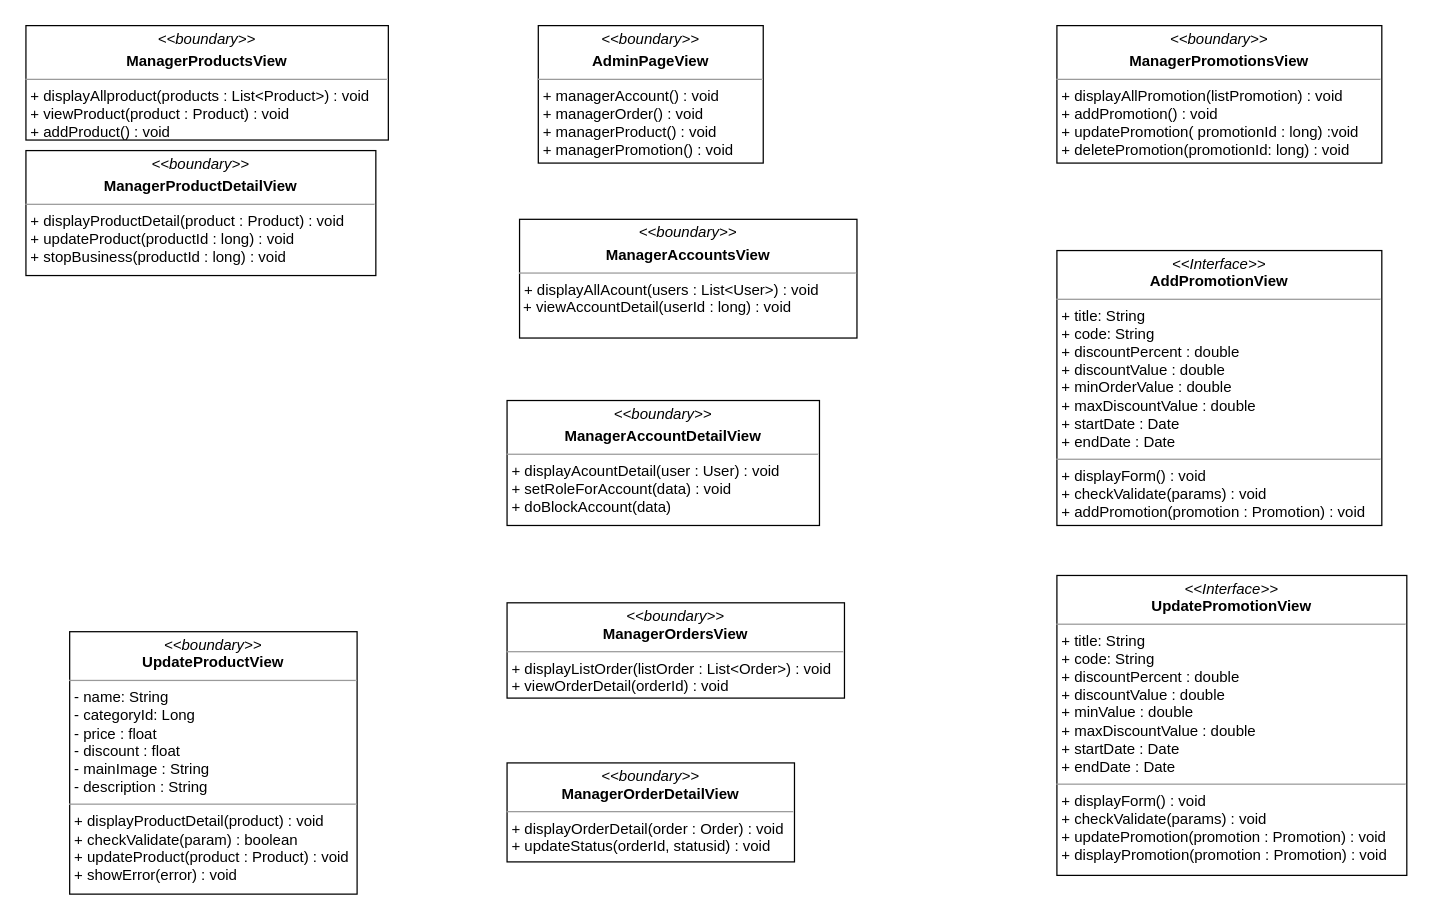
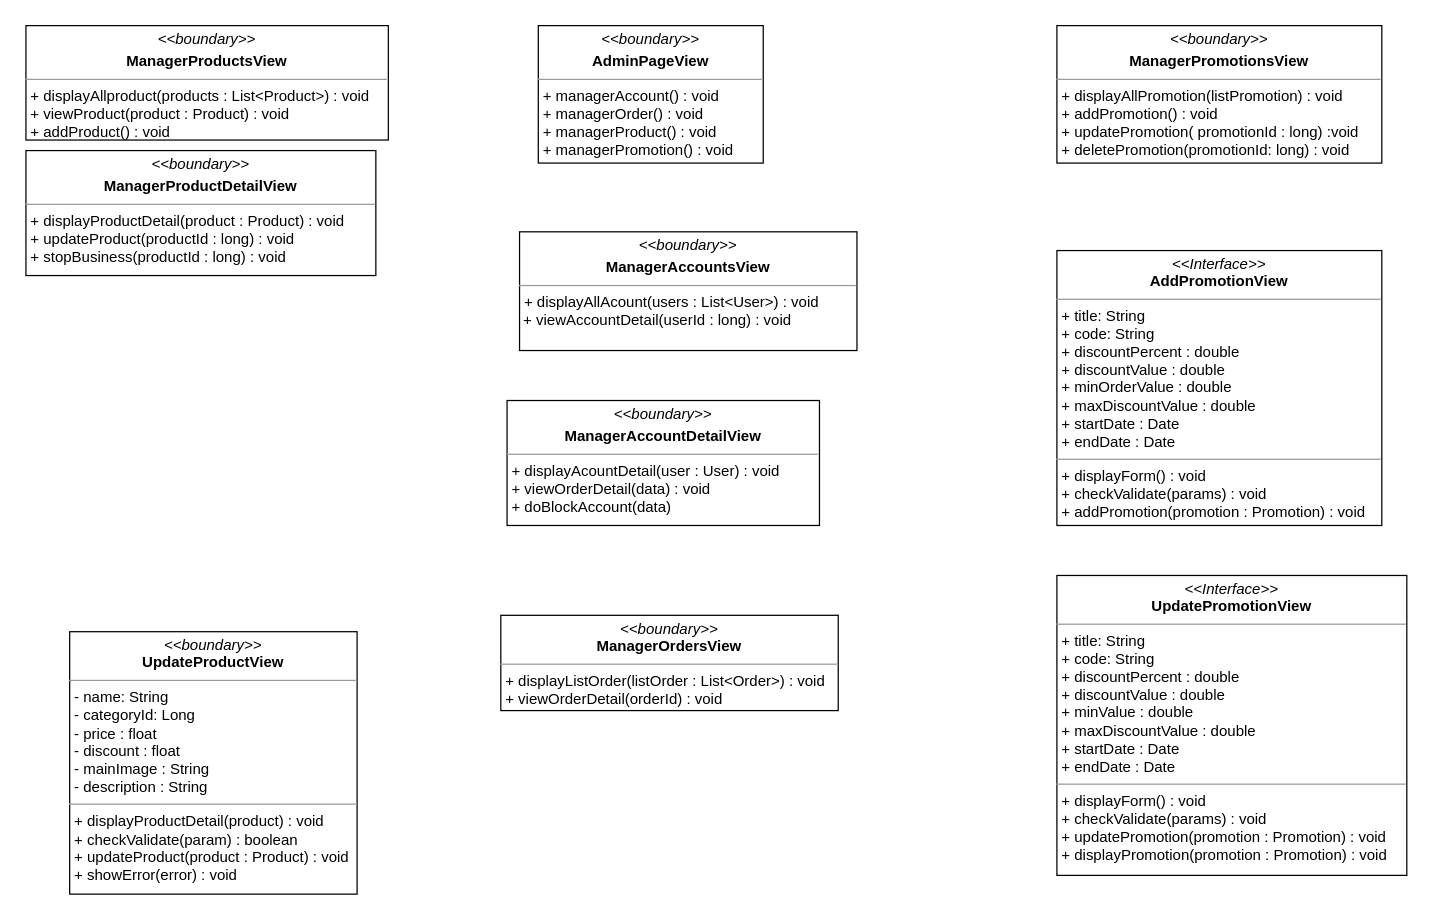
- <mxCell id="3" value="&lt;p style=&quot;margin: 0px ; margin-top: 4px ; text-align: center&quot;&gt;&lt;i&gt;&amp;lt;&amp;lt;boundary&amp;gt;&amp;gt;&lt;/i&gt;&lt;/p&gt;&lt;p style=&quot;margin: 0px ; margin-top: 4px ; text-align: center&quot;&gt;&lt;b&gt;ManagerAccountsView&lt;/b&gt;&lt;/p&gt;&lt;hr size=&quot;1&quot;&gt;&lt;p style=&quot;margin: 0px ; margin-left: 4px&quot;&gt;&lt;span&gt;+ displayAllAcount(users : List&amp;lt;User&amp;gt;) : void&lt;/span&gt;&lt;/p&gt;&amp;nbsp;+ viewAccountDetail(userId : long) : void" style="verticalAlign=top;align=left;overflow=fill;fontSize=12;fontFamily=Helvetica;html=1;" vertex="1" parent="1"><mxGeometry x="415" y="175" width="270" height="95" as="geometry" /></mxCell>
+ <mxCell id="3" value="&lt;p style=&quot;margin: 0px ; margin-top: 4px ; text-align: center&quot;&gt;&lt;i&gt;&amp;lt;&amp;lt;boundary&amp;gt;&amp;gt;&lt;/i&gt;&lt;/p&gt;&lt;p style=&quot;margin: 0px ; margin-top: 4px ; text-align: center&quot;&gt;&lt;b&gt;ManagerAccountsView&lt;/b&gt;&lt;/p&gt;&lt;hr size=&quot;1&quot;&gt;&lt;p style=&quot;margin: 0px ; margin-left: 4px&quot;&gt;&lt;span&gt;+ displayAllAcount(users : List&amp;lt;User&amp;gt;) : void&lt;/span&gt;&lt;/p&gt;&amp;nbsp;+ viewAccountDetail(userId : long) : void" style="verticalAlign=top;align=left;overflow=fill;fontSize=12;fontFamily=Helvetica;html=1;" vertex="1" parent="1"><mxGeometry x="415" y="185" width="270" height="95" as="geometry" /></mxCell>
- <mxCell id="12" value="&lt;p style=&quot;margin: 0px ; margin-top: 4px ; text-align: center&quot;&gt;&lt;i&gt;&amp;lt;&amp;lt;boundary&amp;gt;&amp;gt;&lt;/i&gt;&lt;/p&gt;&lt;p style=&quot;margin: 0px ; margin-top: 4px ; text-align: center&quot;&gt;&lt;b&gt;ManagerAccountDetailView&lt;/b&gt;&lt;/p&gt;&lt;hr size=&quot;1&quot;&gt;&lt;p style=&quot;margin: 0px ; margin-left: 4px&quot;&gt;+ displayAcountDetail(user : User) : void&lt;span&gt;&lt;br&gt;&lt;/span&gt;&lt;/p&gt;&lt;p style=&quot;margin: 0px ; margin-left: 4px&quot;&gt;&lt;span&gt;+ setRoleForAccount(data) : void&lt;/span&gt;&lt;br&gt;&lt;/p&gt;&lt;p style=&quot;margin: 0px ; margin-left: 4px&quot;&gt;&lt;span&gt;+ doBlockAccount(data)&lt;/span&gt;&lt;/p&gt;" style="verticalAlign=top;align=left;overflow=fill;fontSize=12;fontFamily=Helvetica;html=1;" vertex="1" parent="1"><mxGeometry x="405" y="320" width="250" height="100" as="geometry" /></mxCell>
+ <mxCell id="12" value="&lt;p style=&quot;margin: 0px ; margin-top: 4px ; text-align: center&quot;&gt;&lt;i&gt;&amp;lt;&amp;lt;boundary&amp;gt;&amp;gt;&lt;/i&gt;&lt;/p&gt;&lt;p style=&quot;margin: 0px ; margin-top: 4px ; text-align: center&quot;&gt;&lt;b&gt;ManagerAccountDetailView&lt;/b&gt;&lt;/p&gt;&lt;hr size=&quot;1&quot;&gt;&lt;p style=&quot;margin: 0px ; margin-left: 4px&quot;&gt;+ displayAcountDetail(user : User) : void&lt;span&gt;&lt;br&gt;&lt;/span&gt;&lt;/p&gt;&lt;p style=&quot;margin: 0px ; margin-left: 4px&quot;&gt;&lt;span&gt;+ viewOrderDetail(data) : void&lt;/span&gt;&lt;br&gt;&lt;/p&gt;&lt;p style=&quot;margin: 0px ; margin-left: 4px&quot;&gt;&lt;span&gt;+ doBlockAccount(data)&lt;/span&gt;&lt;/p&gt;" style="verticalAlign=top;align=left;overflow=fill;fontSize=12;fontFamily=Helvetica;html=1;" vertex="1" parent="1"><mxGeometry x="405" y="320" width="250" height="100" as="geometry" /></mxCell>
- <mxCell id="7" value="&lt;p style=&quot;margin: 0px ; margin-top: 4px ; text-align: center&quot;&gt;&lt;i&gt;&amp;lt;&amp;lt;boundary&amp;gt;&amp;gt;&lt;/i&gt;&lt;br&gt;&lt;b&gt;ManagerOrdersView&lt;/b&gt;&lt;/p&gt;&lt;hr size=&quot;1&quot;&gt;&lt;p style=&quot;margin: 0px ; margin-left: 4px&quot;&gt;&lt;span&gt;+ displayListOrder(listOrder : List&amp;lt;Order&amp;gt;) : void&lt;/span&gt;&lt;/p&gt;&lt;p style=&quot;margin: 0px ; margin-left: 4px&quot;&gt;+ viewOrderDetail(orderId) : void&lt;span&gt;&lt;br&gt;&lt;/span&gt;&lt;/p&gt;" style="verticalAlign=top;align=left;overflow=fill;fontSize=12;fontFamily=Helvetica;html=1;" vertex="1" parent="1"><mxGeometry x="405" y="481.88" width="270" height="76.25" as="geometry" /></mxCell>
+ <mxCell id="7" value="&lt;p style=&quot;margin: 0px ; margin-top: 4px ; text-align: center&quot;&gt;&lt;i&gt;&amp;lt;&amp;lt;boundary&amp;gt;&amp;gt;&lt;/i&gt;&lt;br&gt;&lt;b&gt;ManagerOrdersView&lt;/b&gt;&lt;/p&gt;&lt;hr size=&quot;1&quot;&gt;&lt;p style=&quot;margin: 0px ; margin-left: 4px&quot;&gt;&lt;span&gt;+ displayListOrder(listOrder : List&amp;lt;Order&amp;gt;) : void&lt;/span&gt;&lt;/p&gt;&lt;p style=&quot;margin: 0px ; margin-left: 4px&quot;&gt;+ viewOrderDetail(orderId) : void&lt;span&gt;&lt;br&gt;&lt;/span&gt;&lt;/p&gt;" style="verticalAlign=top;align=left;overflow=fill;fontSize=12;fontFamily=Helvetica;html=1;" vertex="1" parent="1"><mxGeometry x="400" y="491.88" width="270" height="76.25" as="geometry" /></mxCell>
- <mxCell id="8" value="&lt;p style=&quot;margin: 0px ; margin-top: 4px ; text-align: center&quot;&gt;&lt;i&gt;&amp;lt;&amp;lt;boundary&amp;gt;&amp;gt;&lt;/i&gt;&lt;br&gt;&lt;b&gt;ManagerOrderDetailView&lt;/b&gt;&lt;/p&gt;&lt;hr size=&quot;1&quot;&gt;&lt;p style=&quot;margin: 0px ; margin-left: 4px&quot;&gt;&lt;span&gt;+ displayOrderDetail(order : Order) : void&lt;/span&gt;&lt;/p&gt;&lt;p style=&quot;margin: 0px ; margin-left: 4px&quot;&gt;+ updateStatus(orderId, statusid) : void&lt;span&gt;&lt;br&gt;&lt;/span&gt;&lt;/p&gt;" style="verticalAlign=top;align=left;overflow=fill;fontSize=12;fontFamily=Helvetica;html=1;" vertex="1" parent="1"><mxGeometry x="405" y="610" width="230" height="79.21" as="geometry" /></mxCell>
